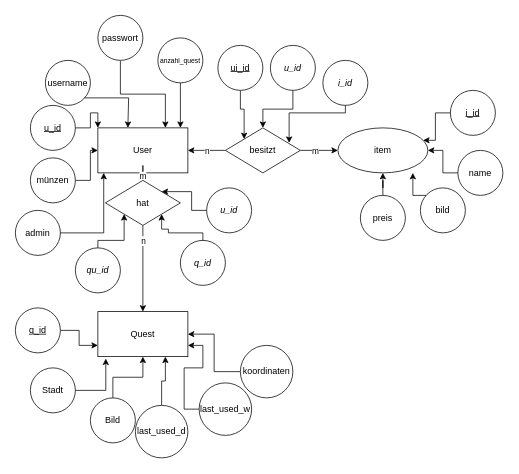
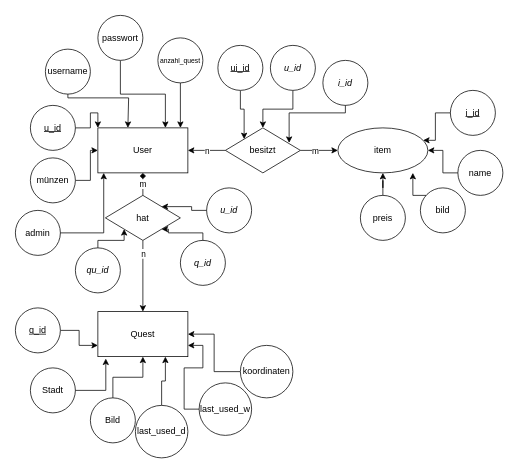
- <mxCell id="16" value="username" style="ellipse;whiteSpace=wrap;html=1;aspect=fixed;" vertex="1" parent="1"><mxGeometry x="60" y="80" width="60" height="60" as="geometry" /></mxCell>
+ <mxCell id="16" value="username" style="ellipse;whiteSpace=wrap;html=1;aspect=fixed;" vertex="1" parent="1"><mxGeometry x="60" y="65" width="60" height="60" as="geometry" /></mxCell>
- <mxCell id="29" value="hat" style="rhombus;whiteSpace=wrap;html=1;" vertex="1" parent="1"><mxGeometry x="140" y="240" width="100" height="60" as="geometry" /></mxCell>
+ <mxCell id="29" value="hat" style="rhombus;whiteSpace=wrap;html=1;" vertex="1" parent="1"><mxGeometry x="140" y="260" width="100" height="60" as="geometry" /></mxCell>
